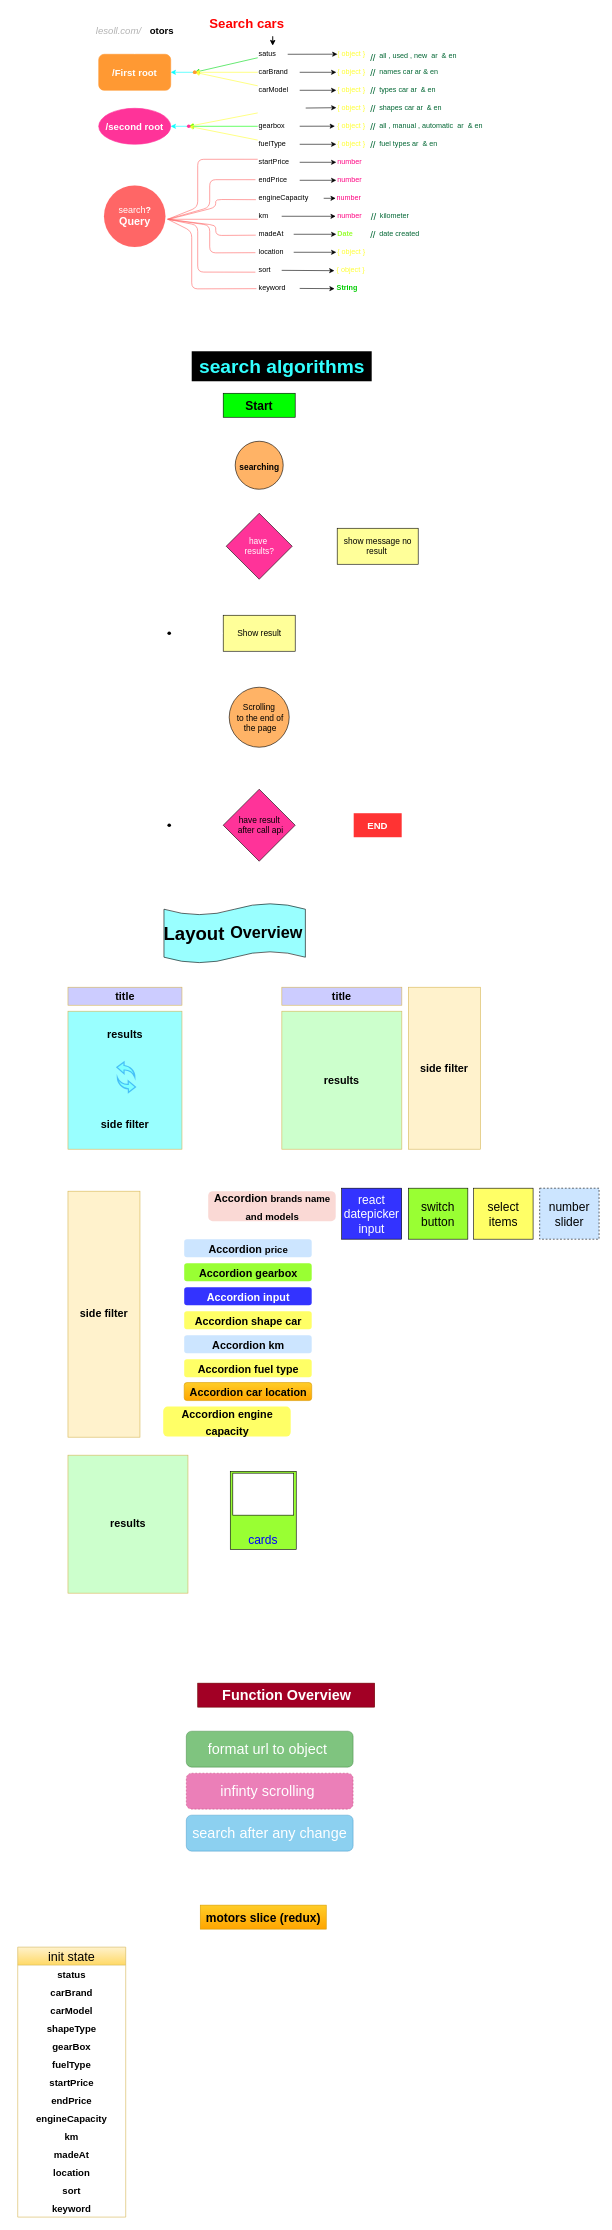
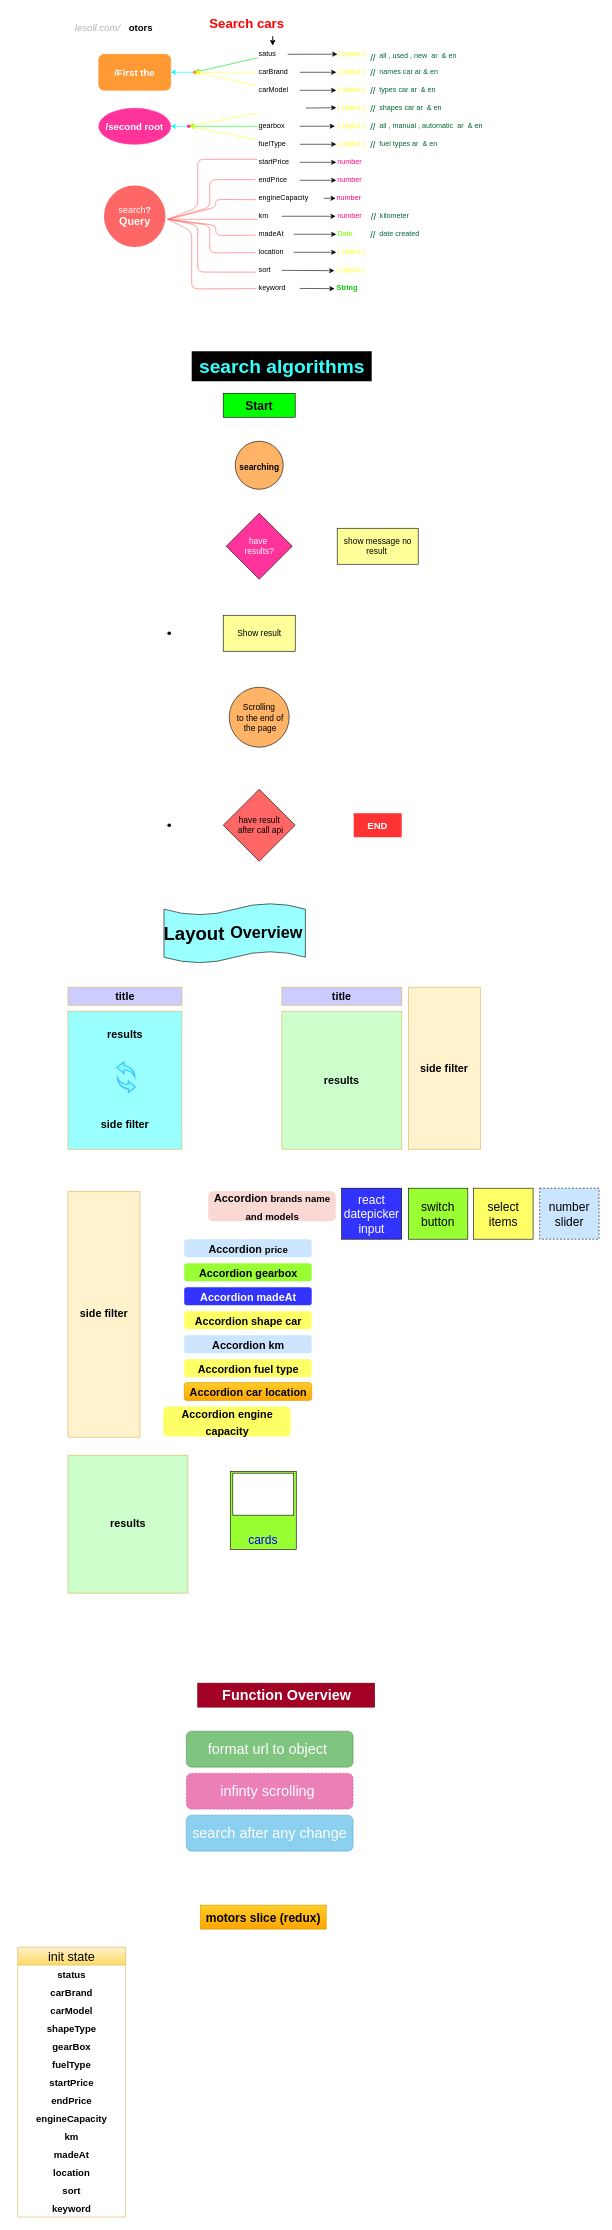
- <mxCell id="81" value="&lt;font style=&quot;font-size: 16px;&quot;&gt;&lt;i style=&quot;&quot;&gt;&lt;font color=&quot;#b3b3b3&quot;&gt;lesoll.com/&lt;/font&gt;&lt;b style=&quot;&quot;&gt;&lt;font color=&quot;#ffffff&quot;&gt;m&lt;/font&gt;&lt;/b&gt;&lt;/i&gt;&lt;b&gt;otors&lt;/b&gt;&lt;/font&gt;" style="text;html=1;align=center;verticalAlign=middle;resizable=0;points=[];autosize=1;strokeColor=none;fillColor=none;" parent="1" vertex="1"><mxGeometry x="149" y="35" width="150" height="30" as="geometry" /></mxCell>
+ <mxCell id="81" value="&lt;font style=&quot;font-size: 16px;&quot;&gt;&lt;i style=&quot;&quot;&gt;&lt;font color=&quot;#b3b3b3&quot;&gt;lesoll.com/&lt;/font&gt;&lt;b style=&quot;&quot;&gt;&lt;font color=&quot;#ffffff&quot;&gt;m&lt;/font&gt;&lt;/b&gt;&lt;/i&gt;&lt;b&gt;otors&lt;/b&gt;&lt;/font&gt;" style="text;html=1;align=center;verticalAlign=middle;resizable=0;points=[];autosize=1;strokeColor=none;fillColor=none;" parent="1" vertex="1"><mxGeometry x="114" y="30" width="150" height="30" as="geometry" /></mxCell>
- <mxCell id="60" value="&lt;b style=&quot;color: rgb(255, 255, 255);&quot;&gt;/First&amp;nbsp;&lt;/b&gt;&lt;font color=&quot;#ffffff&quot;&gt;&lt;b&gt;root&lt;/b&gt;&lt;/font&gt;" style="rounded=1;whiteSpace=wrap;html=1;fontSize=16;fillColor=#FF9933;strokeColor=#FF9933;fontColor=#00CC00;sketch=0;" parent="1" vertex="1"><mxGeometry x="164" y="90" width="120" height="60" as="geometry" /></mxCell>
+ <mxCell id="60" value="&lt;b style=&quot;color: rgb(255, 255, 255);&quot;&gt;/First&amp;nbsp;&lt;/b&gt;&lt;font color=&quot;#ffffff&quot;&gt;&lt;b&gt;the&lt;/b&gt;&lt;/font&gt;" style="rounded=1;whiteSpace=wrap;html=1;fontSize=16;fillColor=#FF9933;strokeColor=#FF9933;fontColor=#00CC00;sketch=0;" parent="1" vertex="1"><mxGeometry x="164" y="90" width="120" height="60" as="geometry" /></mxCell>
- <mxCell id="103" value="have result&#10; after call api" style="rhombus;fontSize=14;fillColor=#FF3399;fontColor=default;rounded=0;labelBackgroundColor=none;strokeWidth=1;whiteSpace=wrap;" parent="1" vertex="1"><mxGeometry x="371.5" y="1315" width="120" height="120" as="geometry" /></mxCell>
+ <mxCell id="103" value="have result&#10; after call api" style="rhombus;fontSize=14;fillColor=#ff6666;fontColor=default;rounded=0;labelBackgroundColor=none;strokeWidth=1;whiteSpace=wrap;" parent="1" vertex="1"><mxGeometry x="371.5" y="1315" width="120" height="120" as="geometry" /></mxCell>
- <mxCell id="133" value="&lt;b style=&quot;text-align: left; background-color: initial; font-size: 18px;&quot;&gt;&lt;font color=&quot;#ffffff&quot;&gt;Accordion&amp;nbsp;&lt;/font&gt;&lt;/b&gt;&lt;font color=&quot;#ffffff&quot; style=&quot;font-size: 18px;&quot;&gt;&lt;b style=&quot;&quot;&gt;&lt;span style=&quot;text-align: left;&quot;&gt;input&lt;/span&gt;&lt;/b&gt;&lt;/font&gt;" style="rounded=1;whiteSpace=wrap;html=1;labelBackgroundColor=none;labelBorderColor=none;fontSize=24;fillColor=#3333FF;strokeColor=none;" parent="1" vertex="1"><mxGeometry x="306.5" y="2145" width="212.5" height="30" as="geometry" /></mxCell>
+ <mxCell id="133" value="&lt;b style=&quot;text-align: left; background-color: initial; font-size: 18px;&quot;&gt;&lt;font color=&quot;#ffffff&quot;&gt;Accordion&amp;nbsp;&lt;/font&gt;&lt;/b&gt;&lt;font color=&quot;#ffffff&quot; style=&quot;font-size: 18px;&quot;&gt;&lt;b style=&quot;&quot;&gt;&lt;span style=&quot;text-align: left;&quot;&gt;madeAt&lt;/span&gt;&lt;/b&gt;&lt;/font&gt;" style="rounded=1;whiteSpace=wrap;html=1;labelBackgroundColor=none;labelBorderColor=none;fontSize=24;fillColor=#3333FF;strokeColor=none;" parent="1" vertex="1"><mxGeometry x="306.5" y="2145" width="212.5" height="30" as="geometry" /></mxCell>
